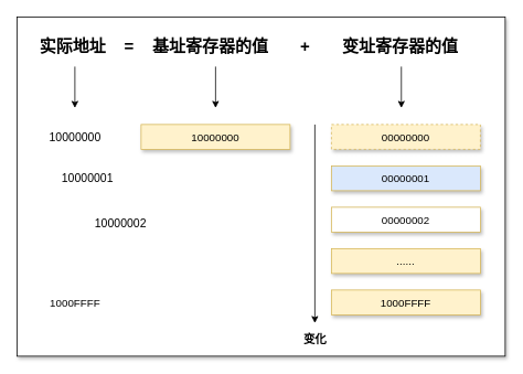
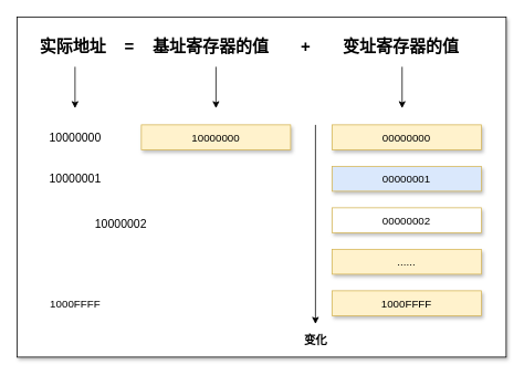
- <mxCell id="3" value="00000000" style="rounded=0;whiteSpace=wrap;html=1;fontSize=13;shadow=1;fillColor=#fff2cc;strokeColor=#d6b656;dashed=1;" parent="1" vertex="1"><mxGeometry x="400" y="150" width="180" height="30" as="geometry" /></mxCell>
+ <mxCell id="3" value="00000000" style="rounded=0;whiteSpace=wrap;html=1;fontSize=13;shadow=1;fillColor=#fff2cc;strokeColor=#d6b656;" parent="1" vertex="1"><mxGeometry x="400" y="150" width="180" height="30" as="geometry" /></mxCell>
- <mxCell id="16" value="10000001" style="text;html=1;align=center;verticalAlign=middle;resizable=0;points=[];autosize=1;fontSize=14;" vertex="1" parent="1"><mxGeometry x="65" y="205" width="80" height="20" as="geometry" /></mxCell>
+ <mxCell id="16" value="10000001" style="text;html=1;align=center;verticalAlign=middle;resizable=0;points=[];autosize=1;fontSize=14;" vertex="1" parent="1"><mxGeometry x="50" y="205" width="80" height="20" as="geometry" /></mxCell>
